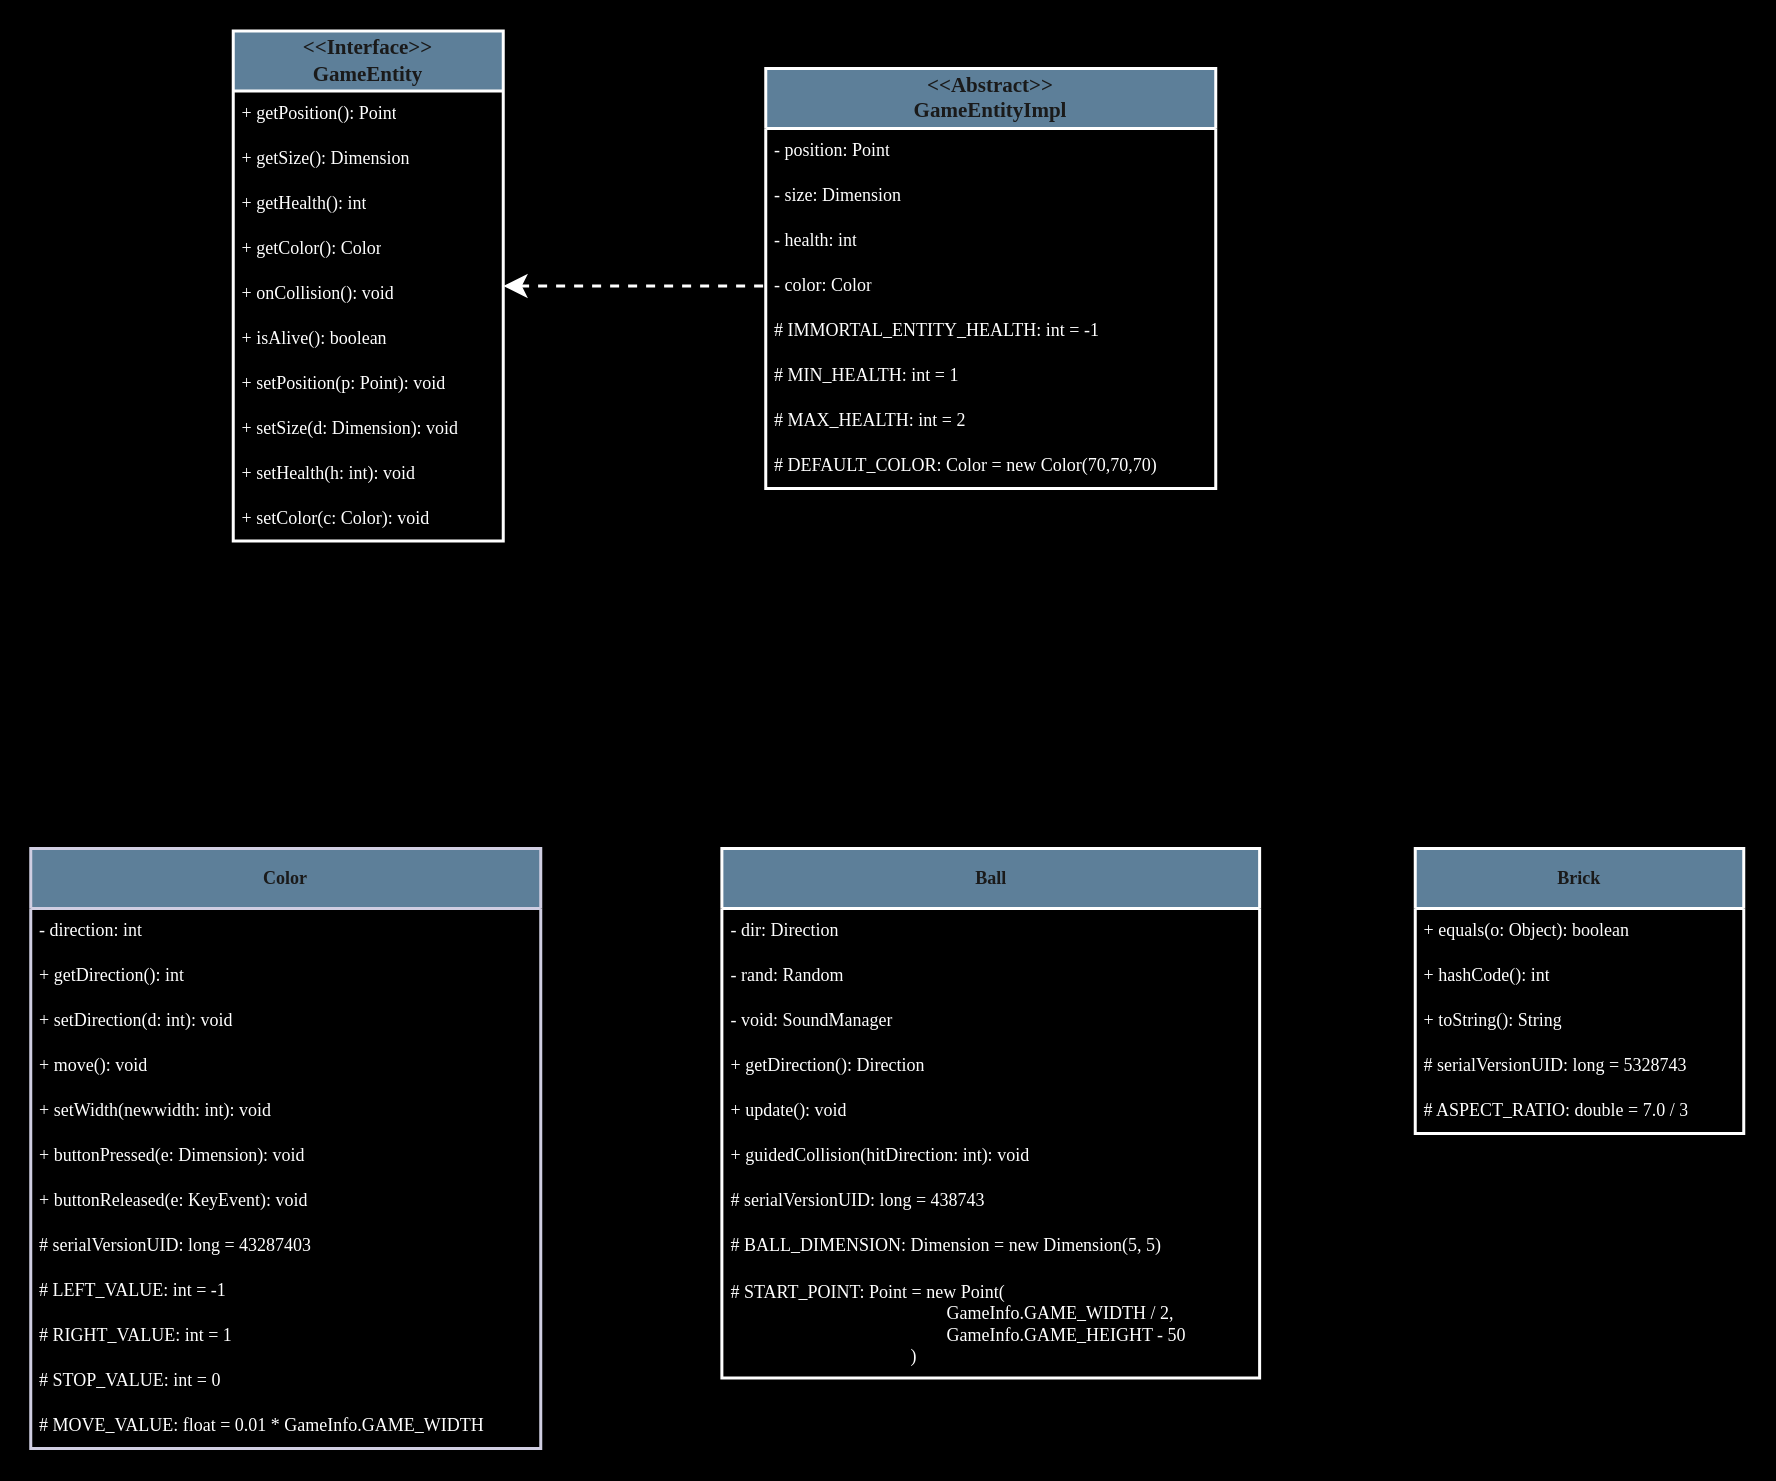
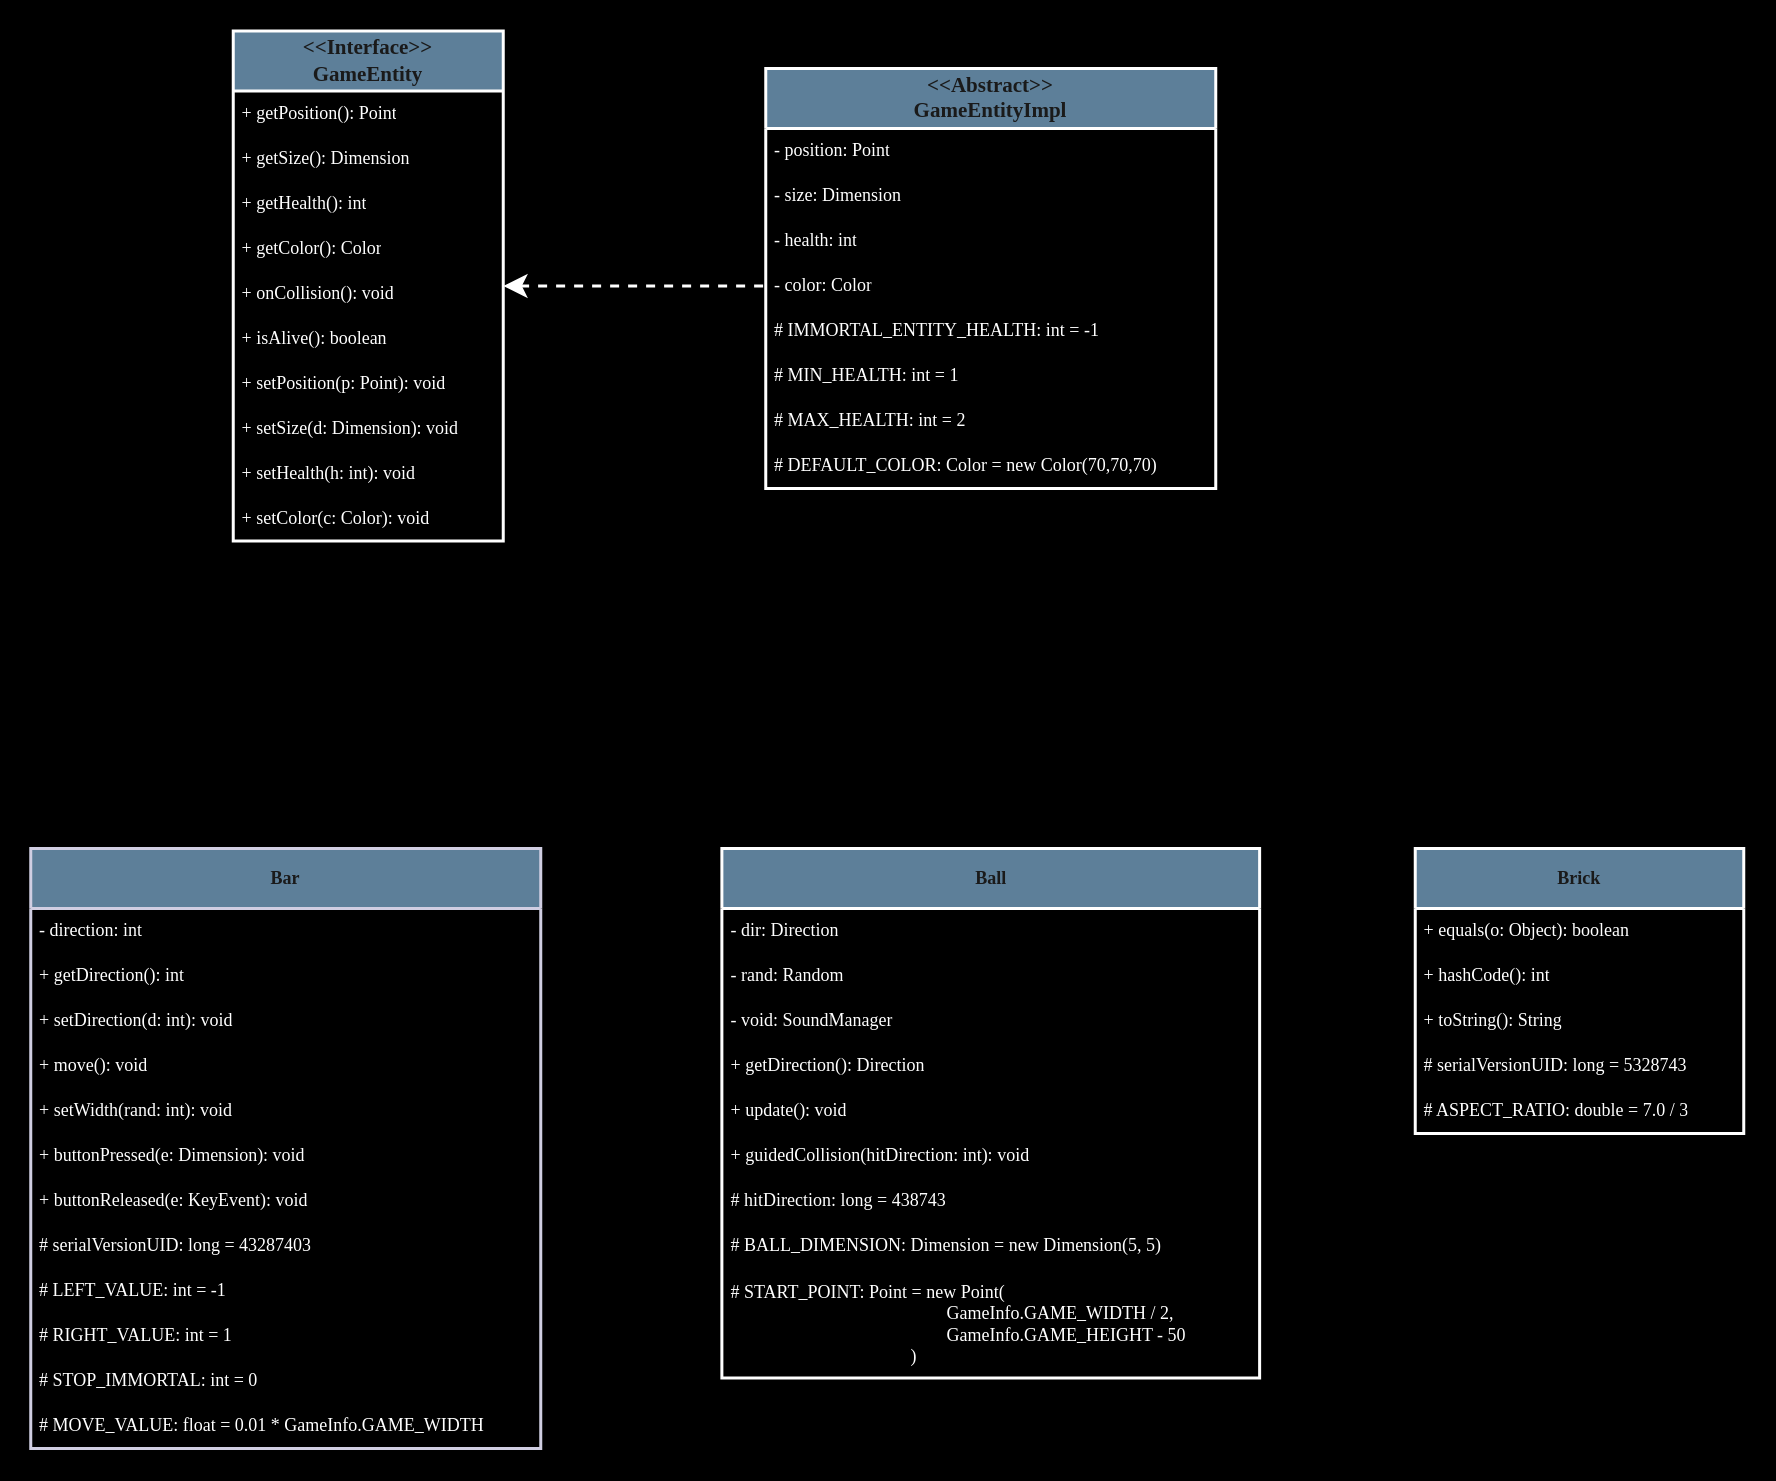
- <mxCell id="23" value="&lt;font face=&quot;Verdana&quot;&gt;&lt;b&gt;Color&lt;/b&gt;&lt;/font&gt;" style="swimlane;fontStyle=0;childLayout=stackLayout;horizontal=1;startSize=40;horizontalStack=0;resizeParent=1;resizeParentMax=0;resizeLast=0;collapsible=1;marginBottom=0;whiteSpace=wrap;html=1;labelBackgroundColor=none;fillColor=#5D7F99;strokeColor=#D0CEE2;fontColor=#1A1A1A;rounded=0;strokeWidth=2;" parent="1" vertex="1"><mxGeometry x="20" y="565" width="340" height="400" as="geometry"><mxRectangle x="-150" y="560" width="150" height="50" as="alternateBounds" /></mxGeometry></mxCell>
+ <mxCell id="23" value="&lt;font face=&quot;Verdana&quot;&gt;&lt;b&gt;Bar&lt;/b&gt;&lt;/font&gt;" style="swimlane;fontStyle=0;childLayout=stackLayout;horizontal=1;startSize=40;horizontalStack=0;resizeParent=1;resizeParentMax=0;resizeLast=0;collapsible=1;marginBottom=0;whiteSpace=wrap;html=1;labelBackgroundColor=none;fillColor=#5D7F99;strokeColor=#D0CEE2;fontColor=#1A1A1A;rounded=0;strokeWidth=2;" parent="1" vertex="1"><mxGeometry x="20" y="565" width="340" height="400" as="geometry"><mxRectangle x="-150" y="560" width="150" height="50" as="alternateBounds" /></mxGeometry></mxCell>
- <mxCell id="28" value="+ setWidth(newwidth: int): void" style="text;strokeColor=none;fillColor=none;align=left;verticalAlign=middle;spacingLeft=4;spacingRight=4;overflow=hidden;points=[[0,0.5],[1,0.5]];portConstraint=eastwest;rotatable=0;whiteSpace=wrap;html=1;labelBackgroundColor=none;fontColor=#FFFFFF;rounded=0;fontFamily=https://fonts.googleapis.com/css2?family=Roboto+Mono:ital,wght@0,100..700;1,100..700&amp;display=swap;fontSource=https%3A%2F%2Ffonts.googleapis.com%2Fcss%3Ffamily%3Dhttps%253A%252F%252Ffonts.googleapis.com%252Fcss2%253Ffamily%253DRoboto%252BMono%253Aital%252Cwght%25400%252C100..700%253B1%252C100..700%2526display%253Dswap;" parent="23" vertex="1"><mxGeometry y="160" width="340" height="30" as="geometry" /></mxCell>
+ <mxCell id="28" value="+ setWidth(rand: int): void" style="text;strokeColor=none;fillColor=none;align=left;verticalAlign=middle;spacingLeft=4;spacingRight=4;overflow=hidden;points=[[0,0.5],[1,0.5]];portConstraint=eastwest;rotatable=0;whiteSpace=wrap;html=1;labelBackgroundColor=none;fontColor=#FFFFFF;rounded=0;fontFamily=https://fonts.googleapis.com/css2?family=Roboto+Mono:ital,wght@0,100..700;1,100..700&amp;display=swap;fontSource=https%3A%2F%2Ffonts.googleapis.com%2Fcss%3Ffamily%3Dhttps%253A%252F%252Ffonts.googleapis.com%252Fcss2%253Ffamily%253DRoboto%252BMono%253Aital%252Cwght%25400%252C100..700%253B1%252C100..700%2526display%253Dswap;" parent="23" vertex="1"><mxGeometry y="160" width="340" height="30" as="geometry" /></mxCell>
- <mxCell id="43" value="# serialVersionUID: long = 438743" style="text;strokeColor=none;fillColor=none;align=left;verticalAlign=middle;spacingLeft=4;spacingRight=4;overflow=hidden;points=[[0,0.5],[1,0.5]];portConstraint=eastwest;rotatable=0;whiteSpace=wrap;html=1;labelBackgroundColor=none;fontColor=#FFFFFF;rounded=0;fontFamily=https://fonts.googleapis.com/css2?family=Roboto+Mono:ital,wght@0,100..700;1,100..700&amp;display=swap;fontSource=https%3A%2F%2Ffonts.googleapis.com%2Fcss%3Ffamily%3Dhttps%253A%252F%252Ffonts.googleapis.com%252Fcss2%253Ffamily%253DRoboto%252BMono%253Aital%252Cwght%25400%252C100..700%253B1%252C100..700%2526display%253Dswap;" parent="36" vertex="1"><mxGeometry y="220" width="358.5" height="30" as="geometry" /></mxCell>
+ <mxCell id="43" value="# hitDirection: long = 438743" style="text;strokeColor=none;fillColor=none;align=left;verticalAlign=middle;spacingLeft=4;spacingRight=4;overflow=hidden;points=[[0,0.5],[1,0.5]];portConstraint=eastwest;rotatable=0;whiteSpace=wrap;html=1;labelBackgroundColor=none;fontColor=#FFFFFF;rounded=0;fontFamily=https://fonts.googleapis.com/css2?family=Roboto+Mono:ital,wght@0,100..700;1,100..700&amp;display=swap;fontSource=https%3A%2F%2Ffonts.googleapis.com%2Fcss%3Ffamily%3Dhttps%253A%252F%252Ffonts.googleapis.com%252Fcss2%253Ffamily%253DRoboto%252BMono%253Aital%252Cwght%25400%252C100..700%253B1%252C100..700%2526display%253Dswap;" parent="36" vertex="1"><mxGeometry y="220" width="358.5" height="30" as="geometry" /></mxCell>
- <mxCell id="34" value="# STOP_VALUE: int = 0" style="text;strokeColor=none;fillColor=none;align=left;verticalAlign=middle;spacingLeft=4;spacingRight=4;overflow=hidden;points=[[0,0.5],[1,0.5]];portConstraint=eastwest;rotatable=0;whiteSpace=wrap;html=1;labelBackgroundColor=none;fontColor=#FFFFFF;rounded=0;fontFamily=https://fonts.googleapis.com/css2?family=Roboto+Mono:ital,wght@0,100..700;1,100..700&amp;display=swap;fontSource=https%3A%2F%2Ffonts.googleapis.com%2Fcss%3Ffamily%3Dhttps%253A%252F%252Ffonts.googleapis.com%252Fcss2%253Ffamily%253DRoboto%252BMono%253Aital%252Cwght%25400%252C100..700%253B1%252C100..700%2526display%253Dswap;" parent="23" vertex="1"><mxGeometry y="340" width="340" height="30" as="geometry" /></mxCell>
+ <mxCell id="34" value="# STOP_IMMORTAL: int = 0" style="text;strokeColor=none;fillColor=none;align=left;verticalAlign=middle;spacingLeft=4;spacingRight=4;overflow=hidden;points=[[0,0.5],[1,0.5]];portConstraint=eastwest;rotatable=0;whiteSpace=wrap;html=1;labelBackgroundColor=none;fontColor=#FFFFFF;rounded=0;fontFamily=https://fonts.googleapis.com/css2?family=Roboto+Mono:ital,wght@0,100..700;1,100..700&amp;display=swap;fontSource=https%3A%2F%2Ffonts.googleapis.com%2Fcss%3Ffamily%3Dhttps%253A%252F%252Ffonts.googleapis.com%252Fcss2%253Ffamily%253DRoboto%252BMono%253Aital%252Cwght%25400%252C100..700%253B1%252C100..700%2526display%253Dswap;" parent="23" vertex="1"><mxGeometry y="340" width="340" height="30" as="geometry" /></mxCell>
